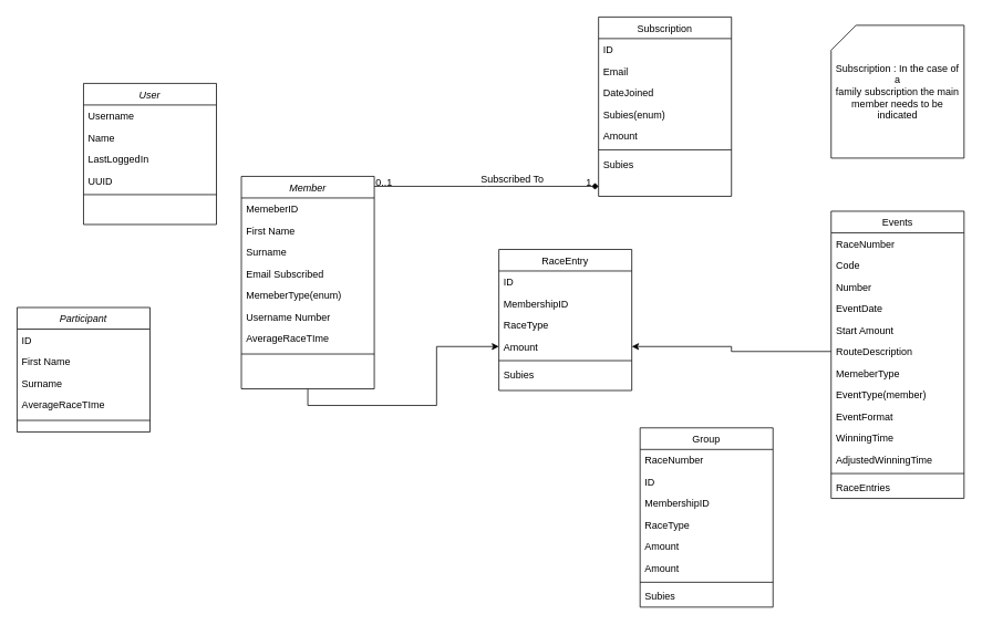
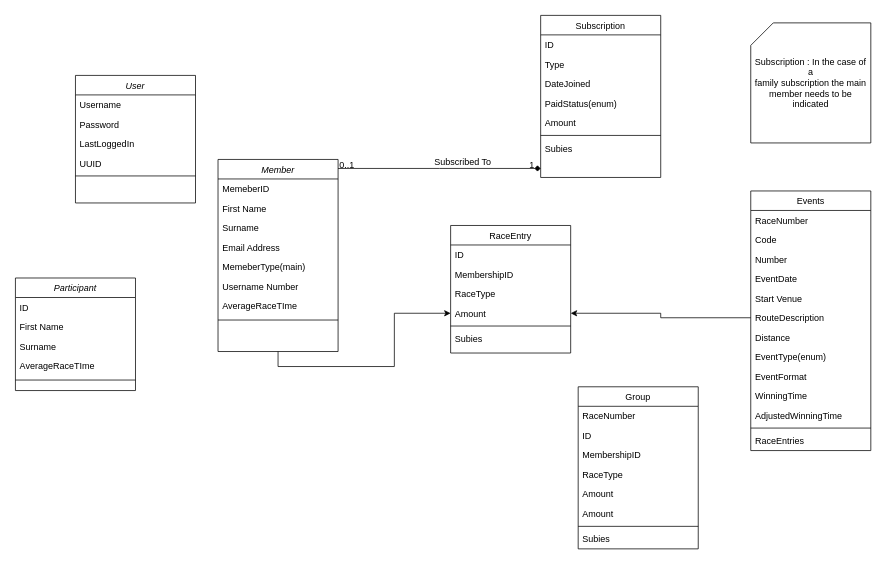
- <mxCell id="14" value="Email" style="text;align=left;verticalAlign=top;spacingLeft=4;spacingRight=4;overflow=hidden;rotatable=0;points=[[0,0.5],[1,0.5]];portConstraint=eastwest;rounded=0;shadow=0;html=0;" parent="12" vertex="1"><mxGeometry y="52" width="160" height="26" as="geometry" /></mxCell>
+ <mxCell id="14" value="Type" style="text;align=left;verticalAlign=top;spacingLeft=4;spacingRight=4;overflow=hidden;rotatable=0;points=[[0,0.5],[1,0.5]];portConstraint=eastwest;rounded=0;shadow=0;html=0;" parent="12" vertex="1"><mxGeometry y="52" width="160" height="26" as="geometry" /></mxCell>
- <mxCell id="16" value="Subies(enum)" style="text;align=left;verticalAlign=top;spacingLeft=4;spacingRight=4;overflow=hidden;rotatable=0;points=[[0,0.5],[1,0.5]];portConstraint=eastwest;rounded=0;shadow=0;html=0;" parent="12" vertex="1"><mxGeometry y="104" width="160" height="26" as="geometry" /></mxCell>
+ <mxCell id="16" value="PaidStatus(enum)" style="text;align=left;verticalAlign=top;spacingLeft=4;spacingRight=4;overflow=hidden;rotatable=0;points=[[0,0.5],[1,0.5]];portConstraint=eastwest;rounded=0;shadow=0;html=0;" parent="12" vertex="1"><mxGeometry y="104" width="160" height="26" as="geometry" /></mxCell>
- <mxCell id="26" value="Name" style="text;align=left;verticalAlign=top;spacingLeft=4;spacingRight=4;overflow=hidden;rotatable=0;points=[[0,0.5],[1,0.5]];portConstraint=eastwest;" vertex="1" parent="24"><mxGeometry y="52" width="160" height="26" as="geometry" /></mxCell>
+ <mxCell id="26" value="Password" style="text;align=left;verticalAlign=top;spacingLeft=4;spacingRight=4;overflow=hidden;rotatable=0;points=[[0,0.5],[1,0.5]];portConstraint=eastwest;" vertex="1" parent="24"><mxGeometry y="52" width="160" height="26" as="geometry" /></mxCell>
- <mxCell id="7" value="Email Subscribed" style="text;align=left;verticalAlign=top;spacingLeft=4;spacingRight=4;overflow=hidden;rotatable=0;points=[[0,0.5],[1,0.5]];portConstraint=eastwest;rounded=0;shadow=0;html=0;" parent="3" vertex="1"><mxGeometry y="104" width="160" height="26" as="geometry" /></mxCell>
+ <mxCell id="7" value="Email Address" style="text;align=left;verticalAlign=top;spacingLeft=4;spacingRight=4;overflow=hidden;rotatable=0;points=[[0,0.5],[1,0.5]];portConstraint=eastwest;rounded=0;shadow=0;html=0;" parent="3" vertex="1"><mxGeometry y="104" width="160" height="26" as="geometry" /></mxCell>
- <mxCell id="8" value="MemeberType(enum)&#10;" style="text;align=left;verticalAlign=top;spacingLeft=4;spacingRight=4;overflow=hidden;rotatable=0;points=[[0,0.5],[1,0.5]];portConstraint=eastwest;rounded=0;shadow=0;html=0;" vertex="1" parent="3"><mxGeometry y="130" width="160" height="26" as="geometry" /></mxCell>
+ <mxCell id="8" value="MemeberType(main)&#10;" style="text;align=left;verticalAlign=top;spacingLeft=4;spacingRight=4;overflow=hidden;rotatable=0;points=[[0,0.5],[1,0.5]];portConstraint=eastwest;rounded=0;shadow=0;html=0;" vertex="1" parent="3"><mxGeometry y="130" width="160" height="26" as="geometry" /></mxCell>
- <mxCell id="43" value="Start Amount" style="text;align=left;verticalAlign=top;spacingLeft=4;spacingRight=4;overflow=hidden;rotatable=0;points=[[0,0.5],[1,0.5]];portConstraint=eastwest;rounded=0;shadow=0;html=0;" vertex="1" parent="38"><mxGeometry y="130" width="160" height="26" as="geometry" /></mxCell>
+ <mxCell id="43" value="Start Venue" style="text;align=left;verticalAlign=top;spacingLeft=4;spacingRight=4;overflow=hidden;rotatable=0;points=[[0,0.5],[1,0.5]];portConstraint=eastwest;rounded=0;shadow=0;html=0;" vertex="1" parent="38"><mxGeometry y="130" width="160" height="26" as="geometry" /></mxCell>
- <mxCell id="45" value="MemeberType" style="text;align=left;verticalAlign=top;spacingLeft=4;spacingRight=4;overflow=hidden;rotatable=0;points=[[0,0.5],[1,0.5]];portConstraint=eastwest;rounded=0;shadow=0;html=0;" vertex="1" parent="38"><mxGeometry y="182" width="160" height="26" as="geometry" /></mxCell>
+ <mxCell id="45" value="Distance" style="text;align=left;verticalAlign=top;spacingLeft=4;spacingRight=4;overflow=hidden;rotatable=0;points=[[0,0.5],[1,0.5]];portConstraint=eastwest;rounded=0;shadow=0;html=0;" vertex="1" parent="38"><mxGeometry y="182" width="160" height="26" as="geometry" /></mxCell>
- <mxCell id="46" value="EventType(member)&#10;" style="text;align=left;verticalAlign=top;spacingLeft=4;spacingRight=4;overflow=hidden;rotatable=0;points=[[0,0.5],[1,0.5]];portConstraint=eastwest;rounded=0;shadow=0;html=0;" vertex="1" parent="38"><mxGeometry y="208" width="160" height="26" as="geometry" /></mxCell>
+ <mxCell id="46" value="EventType(enum)&#10;" style="text;align=left;verticalAlign=top;spacingLeft=4;spacingRight=4;overflow=hidden;rotatable=0;points=[[0,0.5],[1,0.5]];portConstraint=eastwest;rounded=0;shadow=0;html=0;" vertex="1" parent="38"><mxGeometry y="208" width="160" height="26" as="geometry" /></mxCell>
